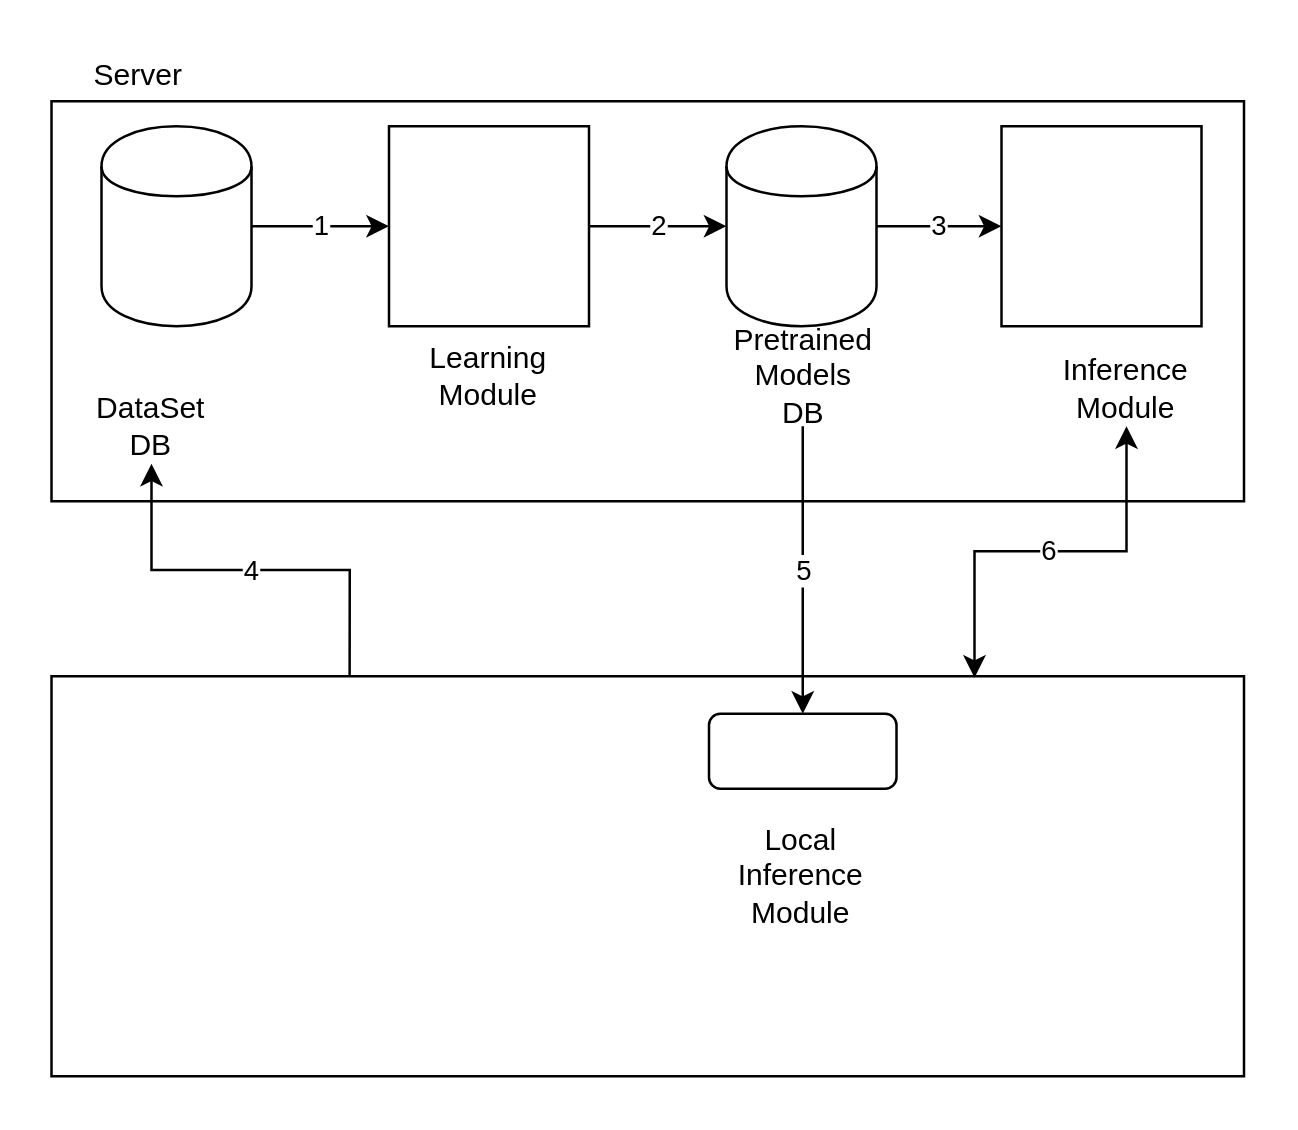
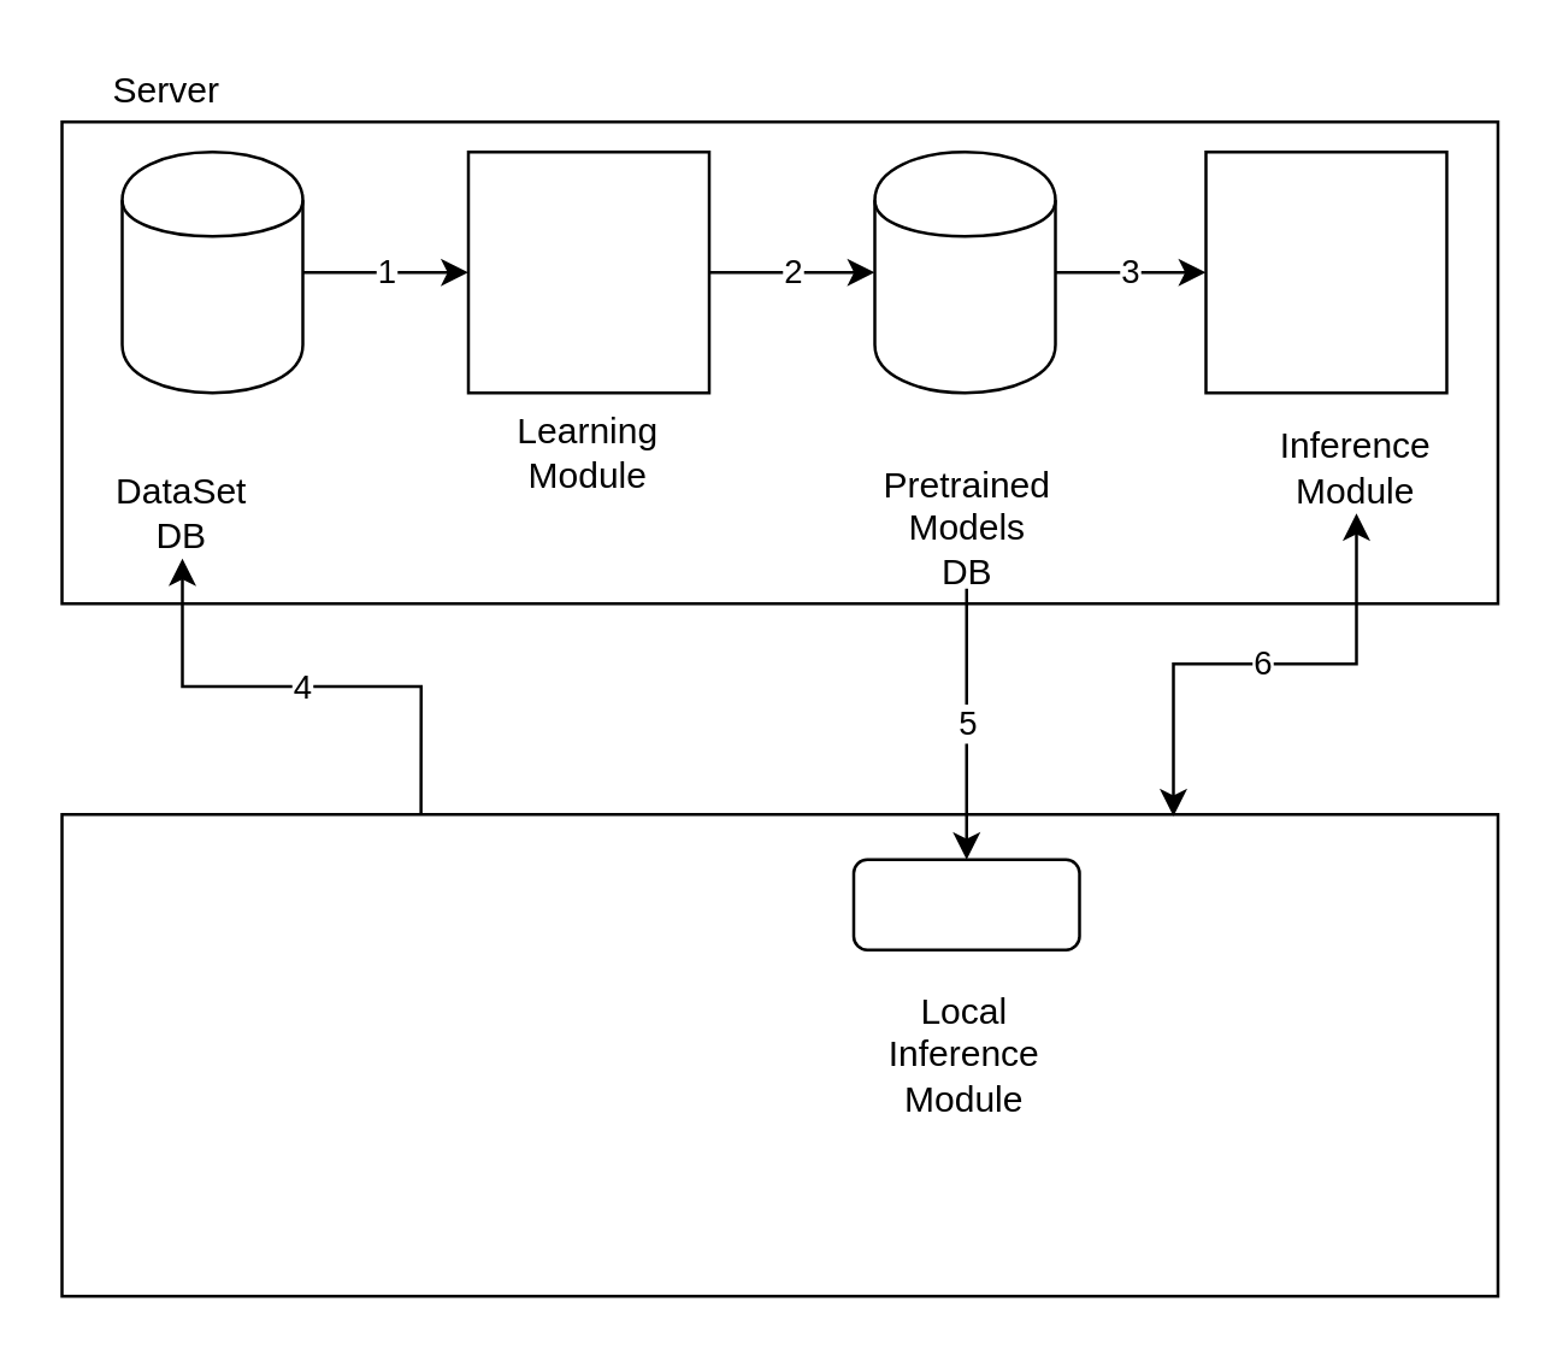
- <mxCell id="16" value="Pretrained Models DB" style="text;html=1;strokeColor=none;fillColor=none;align=center;verticalAlign=middle;whiteSpace=wrap;rounded=0;" vertex="1" parent="1"><mxGeometry x="290.5" y="130" width="60" height="40" as="geometry" /></mxCell>
+ <mxCell id="16" value="Pretrained Models DB" style="text;html=1;strokeColor=none;fillColor=none;align=center;verticalAlign=middle;whiteSpace=wrap;rounded=0;" vertex="1" parent="1"><mxGeometry x="290.5" y="155" width="60" height="40" as="geometry" /></mxCell>
